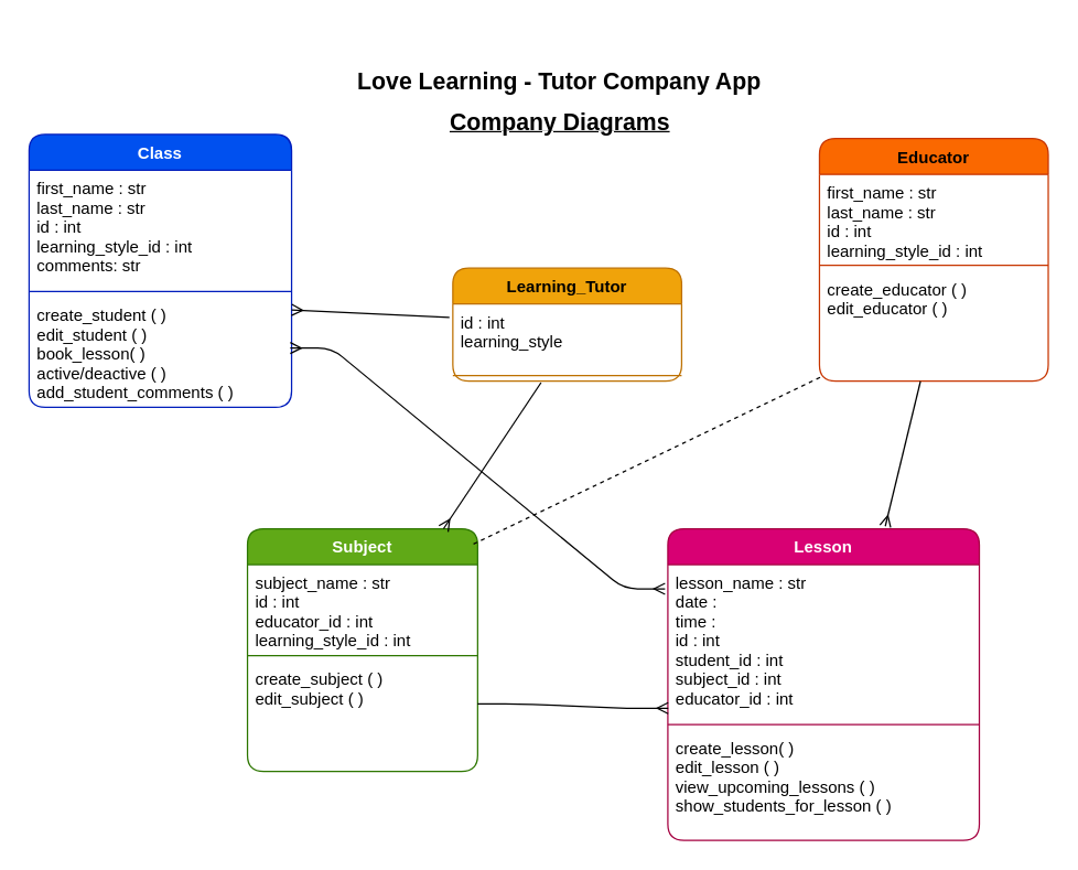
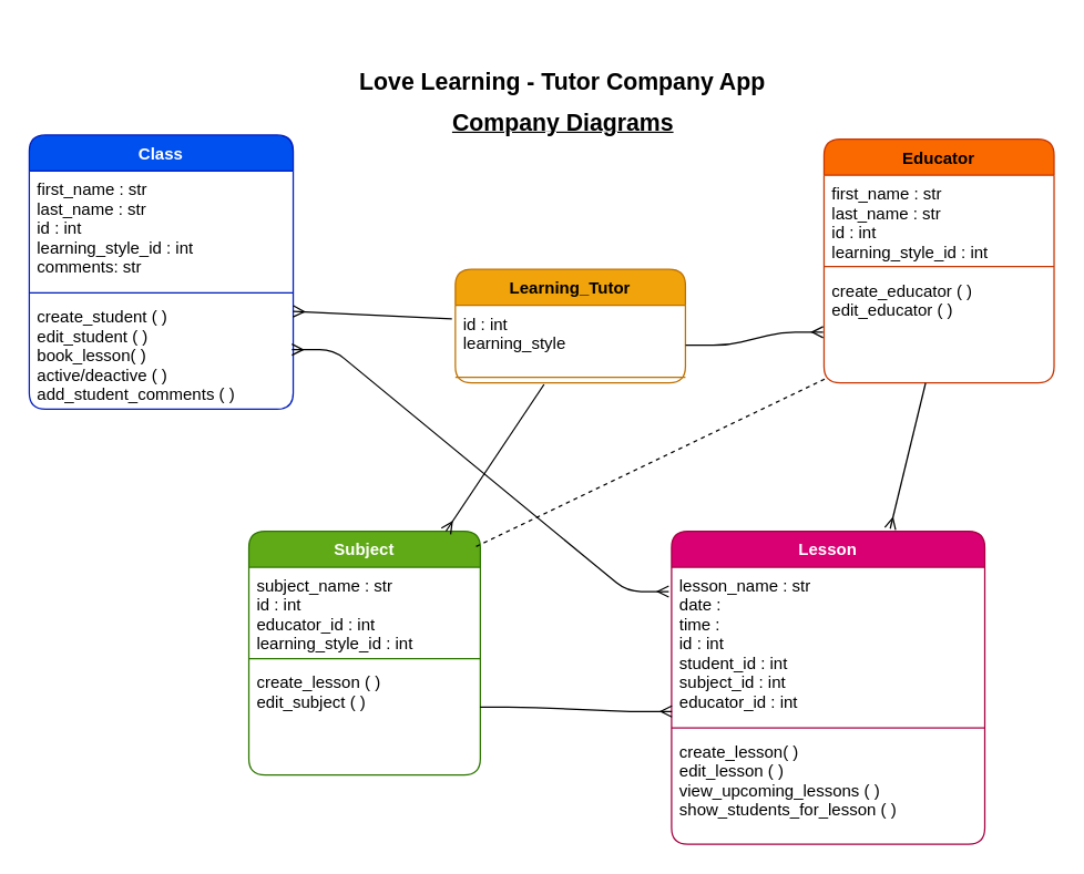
+ <mxCell id="24" style="edgeStyle=entityRelationEdgeStyle;html=1;exitX=1.001;exitY=0.6;exitDx=0;exitDy=0;entryX=-0.004;entryY=0.541;entryDx=0;entryDy=0;fontSize=17;endArrow=ERmany;endFill=0;exitPerimeter=0;entryPerimeter=0;fontColor=#000000;strokeColor=#000000;" parent="1" source="22" target="15" edge="1"><mxGeometry relative="1" as="geometry" /></mxCell>
- <mxCell id="11" value="create_subject ( )&#10;edit_subject ( )&#10;" style="text;strokeColor=none;fillColor=none;align=left;verticalAlign=top;spacingLeft=4;spacingRight=4;overflow=hidden;rotatable=0;points=[[0,0.5],[1,0.5]];portConstraint=eastwest;rounded=1;fontColor=#000000;" parent="8" vertex="1"><mxGeometry y="96" width="167" height="80" as="geometry" /></mxCell>
+ <mxCell id="11" value="create_lesson ( )&#10;edit_subject ( )&#10;" style="text;strokeColor=none;fillColor=none;align=left;verticalAlign=top;spacingLeft=4;spacingRight=4;overflow=hidden;rotatable=0;points=[[0,0.5],[1,0.5]];portConstraint=eastwest;rounded=1;fontColor=#000000;" parent="8" vertex="1"><mxGeometry y="96" width="167" height="80" as="geometry" /></mxCell>
